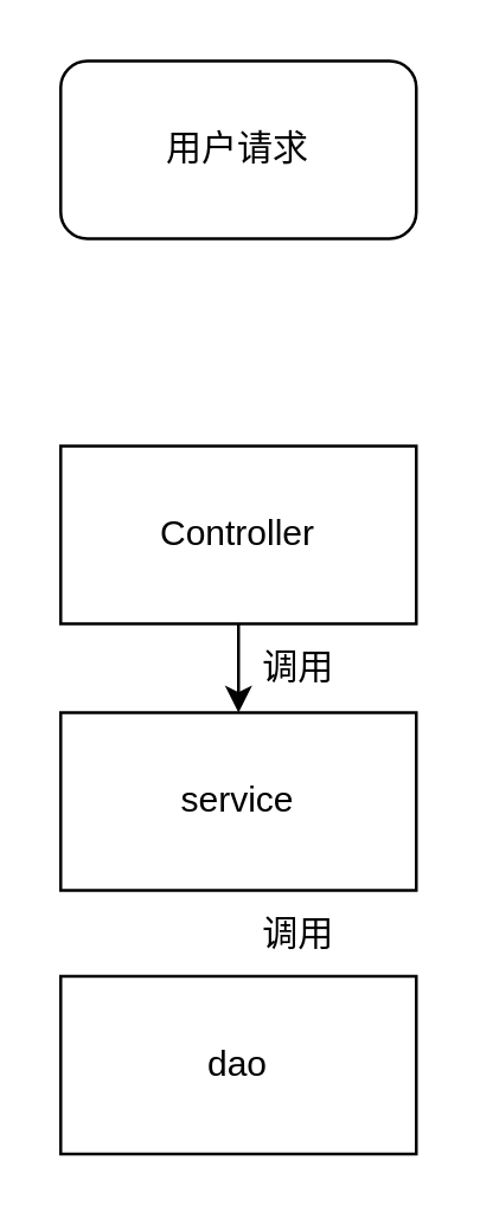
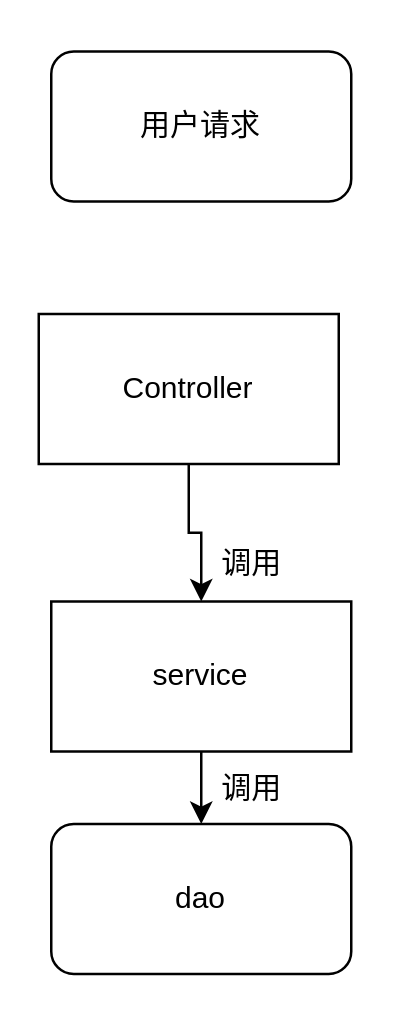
- <mxCell id="4" value="&lt;font style=&quot;vertical-align: inherit&quot;&gt;&lt;font style=&quot;vertical-align: inherit&quot;&gt;Controller&lt;/font&gt;&lt;/font&gt;" style="rounded=0;whiteSpace=wrap;html=1;" parent="1" vertex="1"><mxGeometry x="20" y="150" width="120" height="60" as="geometry" /></mxCell>
+ <mxCell id="4" value="&lt;font style=&quot;vertical-align: inherit&quot;&gt;&lt;font style=&quot;vertical-align: inherit&quot;&gt;Controller&lt;/font&gt;&lt;/font&gt;" style="rounded=0;whiteSpace=wrap;html=1;" parent="1" vertex="1"><mxGeometry x="15" y="125" width="120" height="60" as="geometry" /></mxCell>
+ <mxCell id="5" value="" style="edgeStyle=orthogonalEdgeStyle;rounded=0;orthogonalLoop=1;jettySize=auto;html=1;" parent="1" source="6" target="7" edge="1"><mxGeometry relative="1" as="geometry" /></mxCell>
- <mxCell id="7" value="&lt;font style=&quot;vertical-align: inherit&quot;&gt;&lt;font style=&quot;vertical-align: inherit&quot;&gt;dao&lt;/font&gt;&lt;/font&gt;" style="rounded=0;whiteSpace=wrap;html=1;" parent="1" vertex="1"><mxGeometry x="20" y="329" width="120" height="60" as="geometry" /></mxCell>
+ <mxCell id="7" value="&lt;font style=&quot;vertical-align: inherit&quot;&gt;&lt;font style=&quot;vertical-align: inherit&quot;&gt;dao&lt;/font&gt;&lt;/font&gt;" style="whiteSpace=wrap;html=1;rounded=1;" parent="1" vertex="1"><mxGeometry x="20" y="329" width="120" height="60" as="geometry" /></mxCell>
